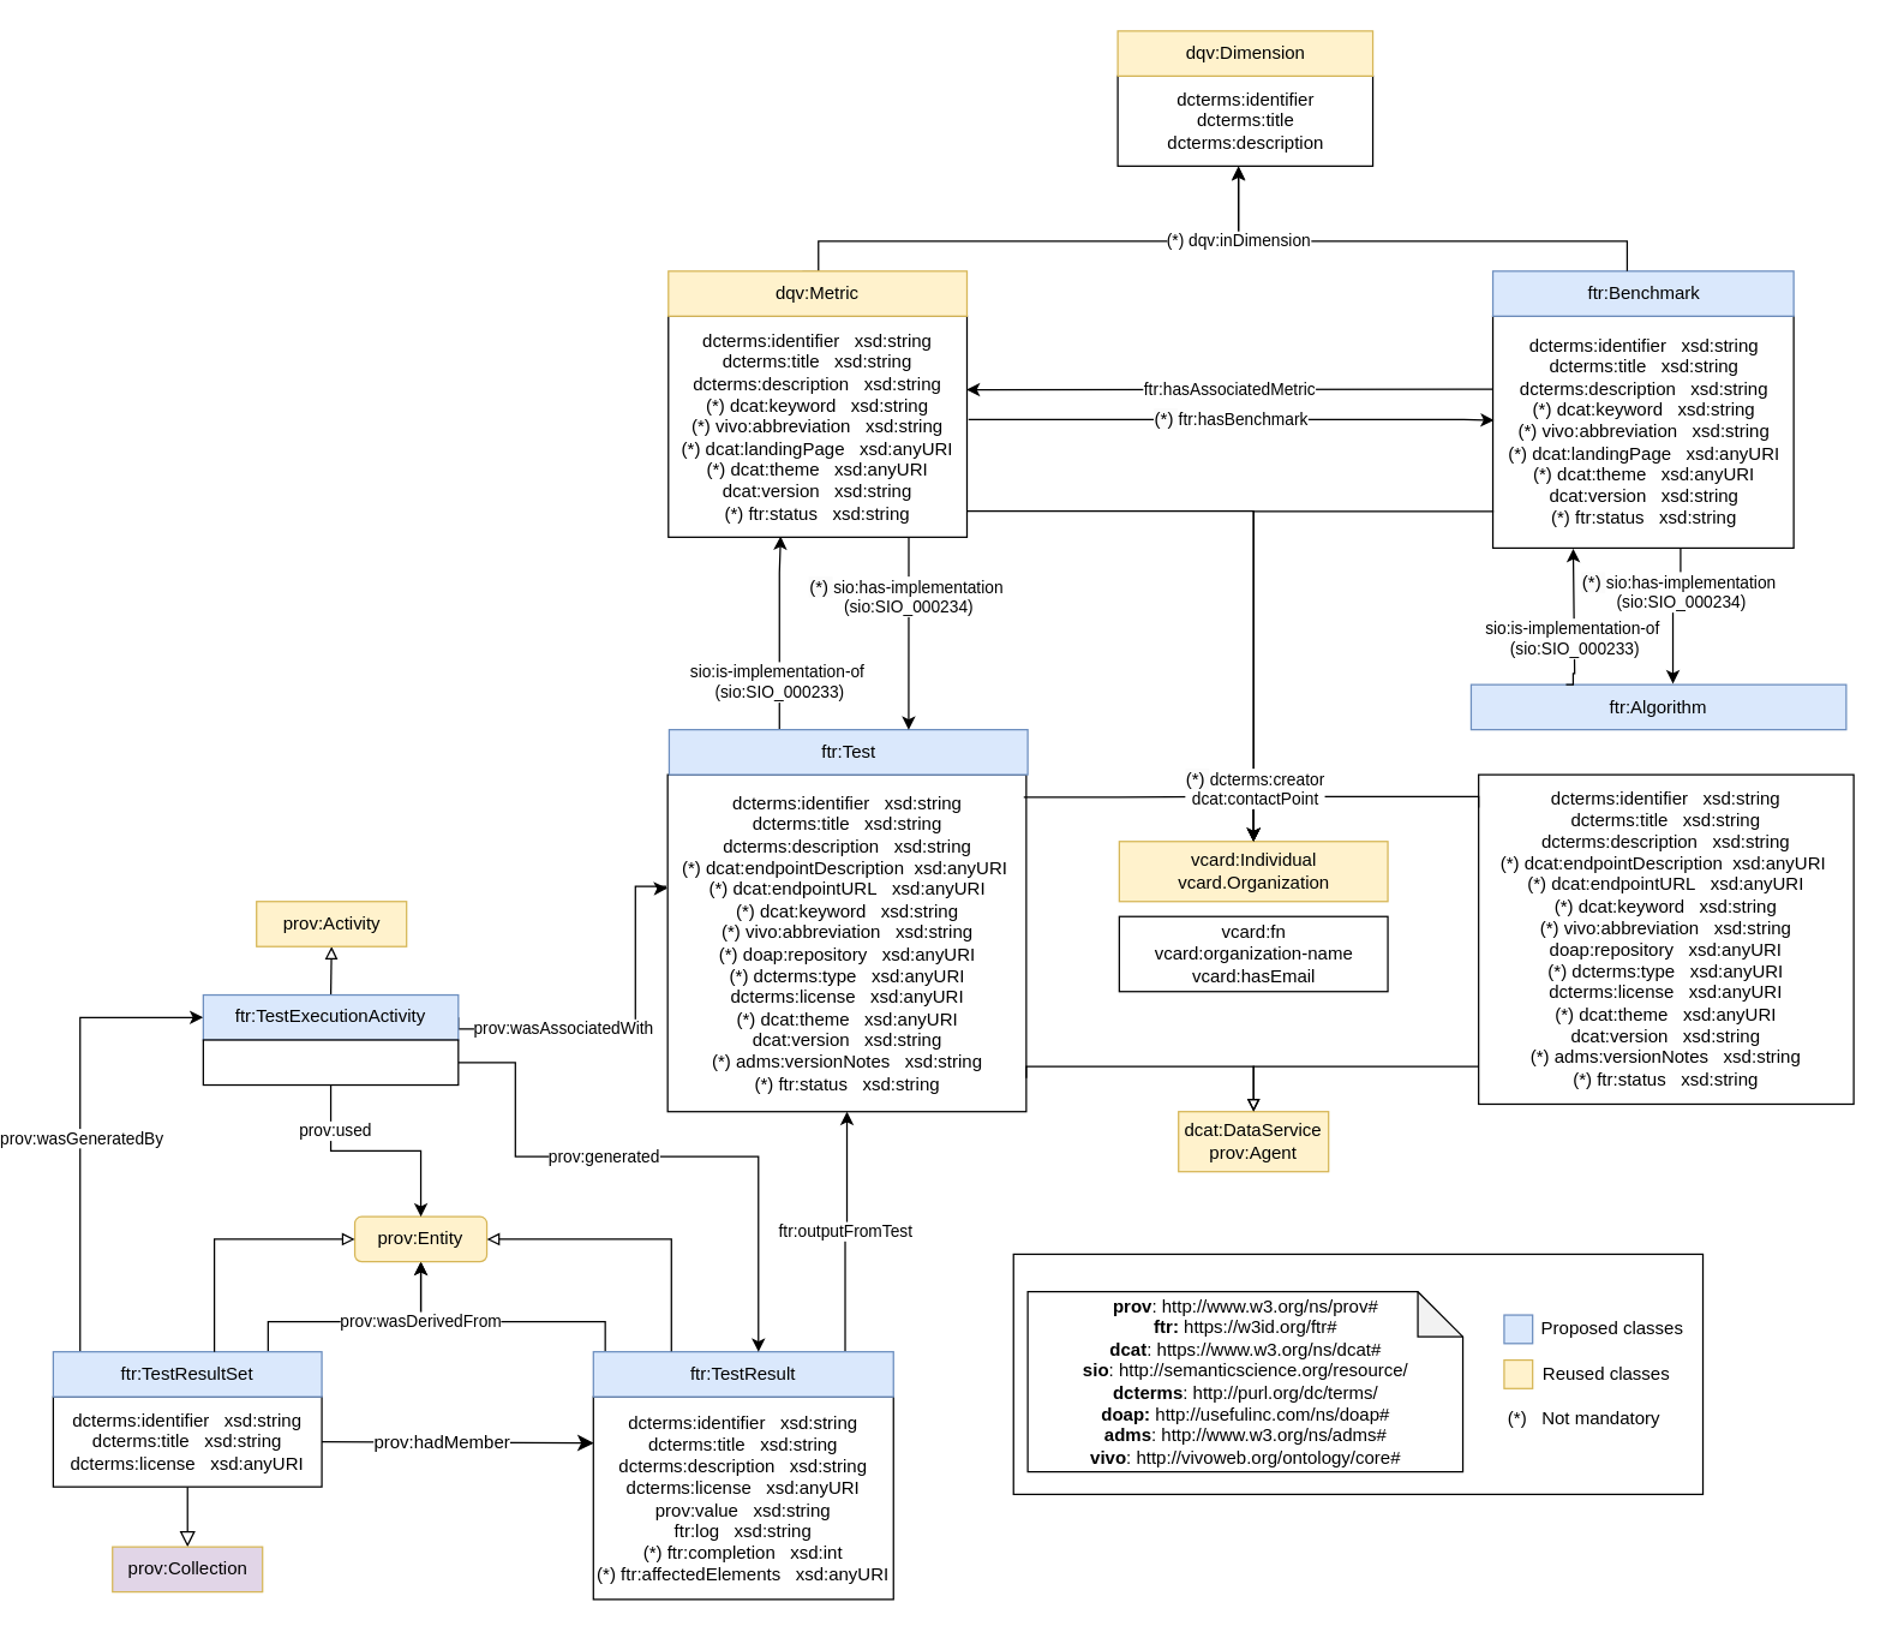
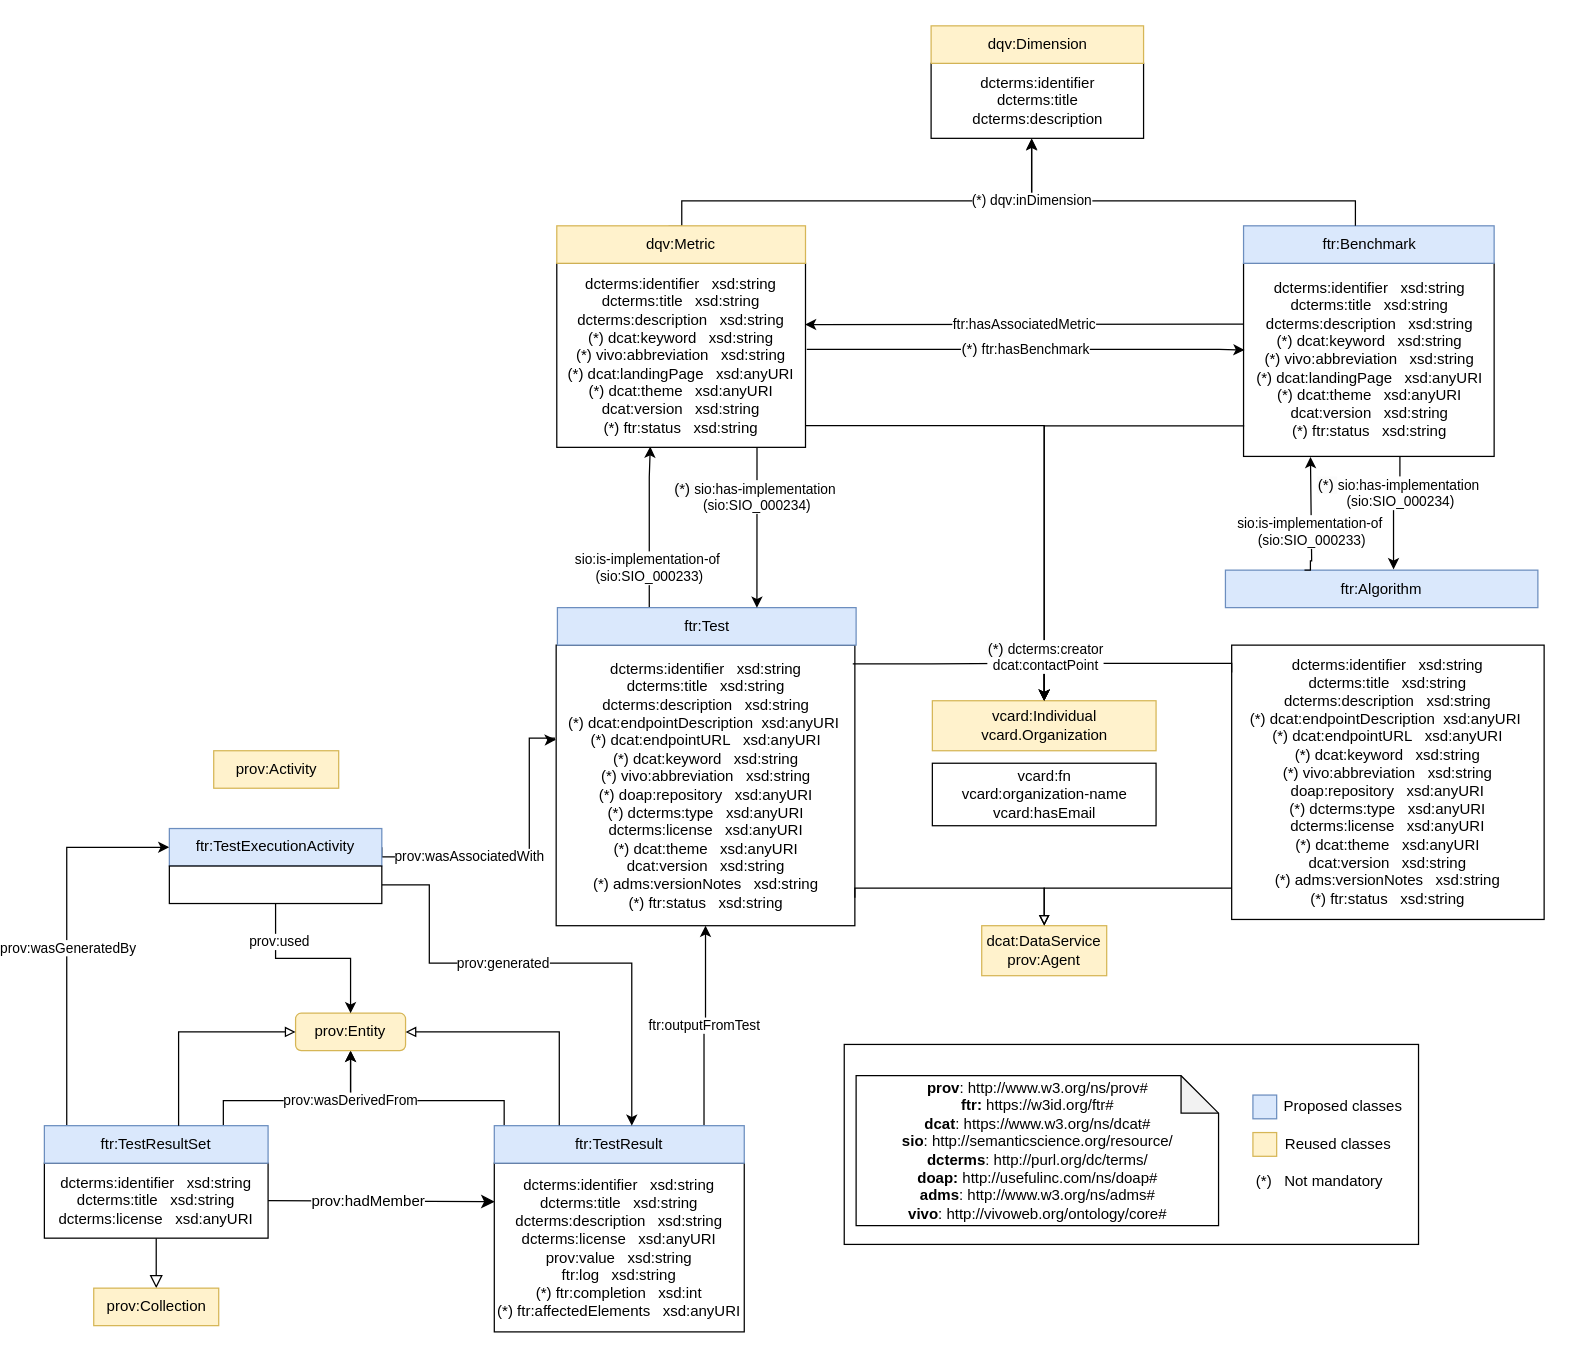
- <mxCell id="16" style="edgeStyle=orthogonalEdgeStyle;rounded=0;orthogonalLoop=1;jettySize=auto;html=1;exitX=0.5;exitY=0;exitDx=0;exitDy=0;entryX=0.5;entryY=1;entryDx=0;entryDy=0;endArrow=block;endFill=0;" edge="1" parent="1" source="19" target="21"><mxGeometry relative="1" as="geometry" /></mxCell>
- <mxCell id="3" value="prov:Collection" style="rounded=0;whiteSpace=wrap;html=1;snapToPoint=1;points=[[0.1,0],[0.2,0],[0.3,0],[0.4,0],[0.5,0],[0.6,0],[0.7,0],[0.8,0],[0.9,0],[0,0.1],[0,0.3],[0,0.5],[0,0.7],[0,0.9],[0.1,1],[0.2,1],[0.3,1],[0.4,1],[0.5,1],[0.6,1],[0.7,1],[0.8,1],[0.9,1],[1,0.1],[1,0.3],[1,0.5],[1,0.7],[1,0.9]];fillColor=#e1d5e7;strokeColor=#d6b656;" vertex="1" parent="1"><mxGeometry x="59.5" y="1030" width="100" height="30" as="geometry" /></mxCell>
+ <mxCell id="3" value="prov:Collection" style="rounded=0;whiteSpace=wrap;html=1;snapToPoint=1;points=[[0.1,0],[0.2,0],[0.3,0],[0.4,0],[0.5,0],[0.6,0],[0.7,0],[0.8,0],[0.9,0],[0,0.1],[0,0.3],[0,0.5],[0,0.7],[0,0.9],[0.1,1],[0.2,1],[0.3,1],[0.4,1],[0.5,1],[0.6,1],[0.7,1],[0.8,1],[0.9,1],[1,0.1],[1,0.3],[1,0.5],[1,0.7],[1,0.9]];fillColor=#fff2cc;strokeColor=#d6b656;" vertex="1" parent="1"><mxGeometry x="59.5" y="1030" width="100" height="30" as="geometry" /></mxCell>
